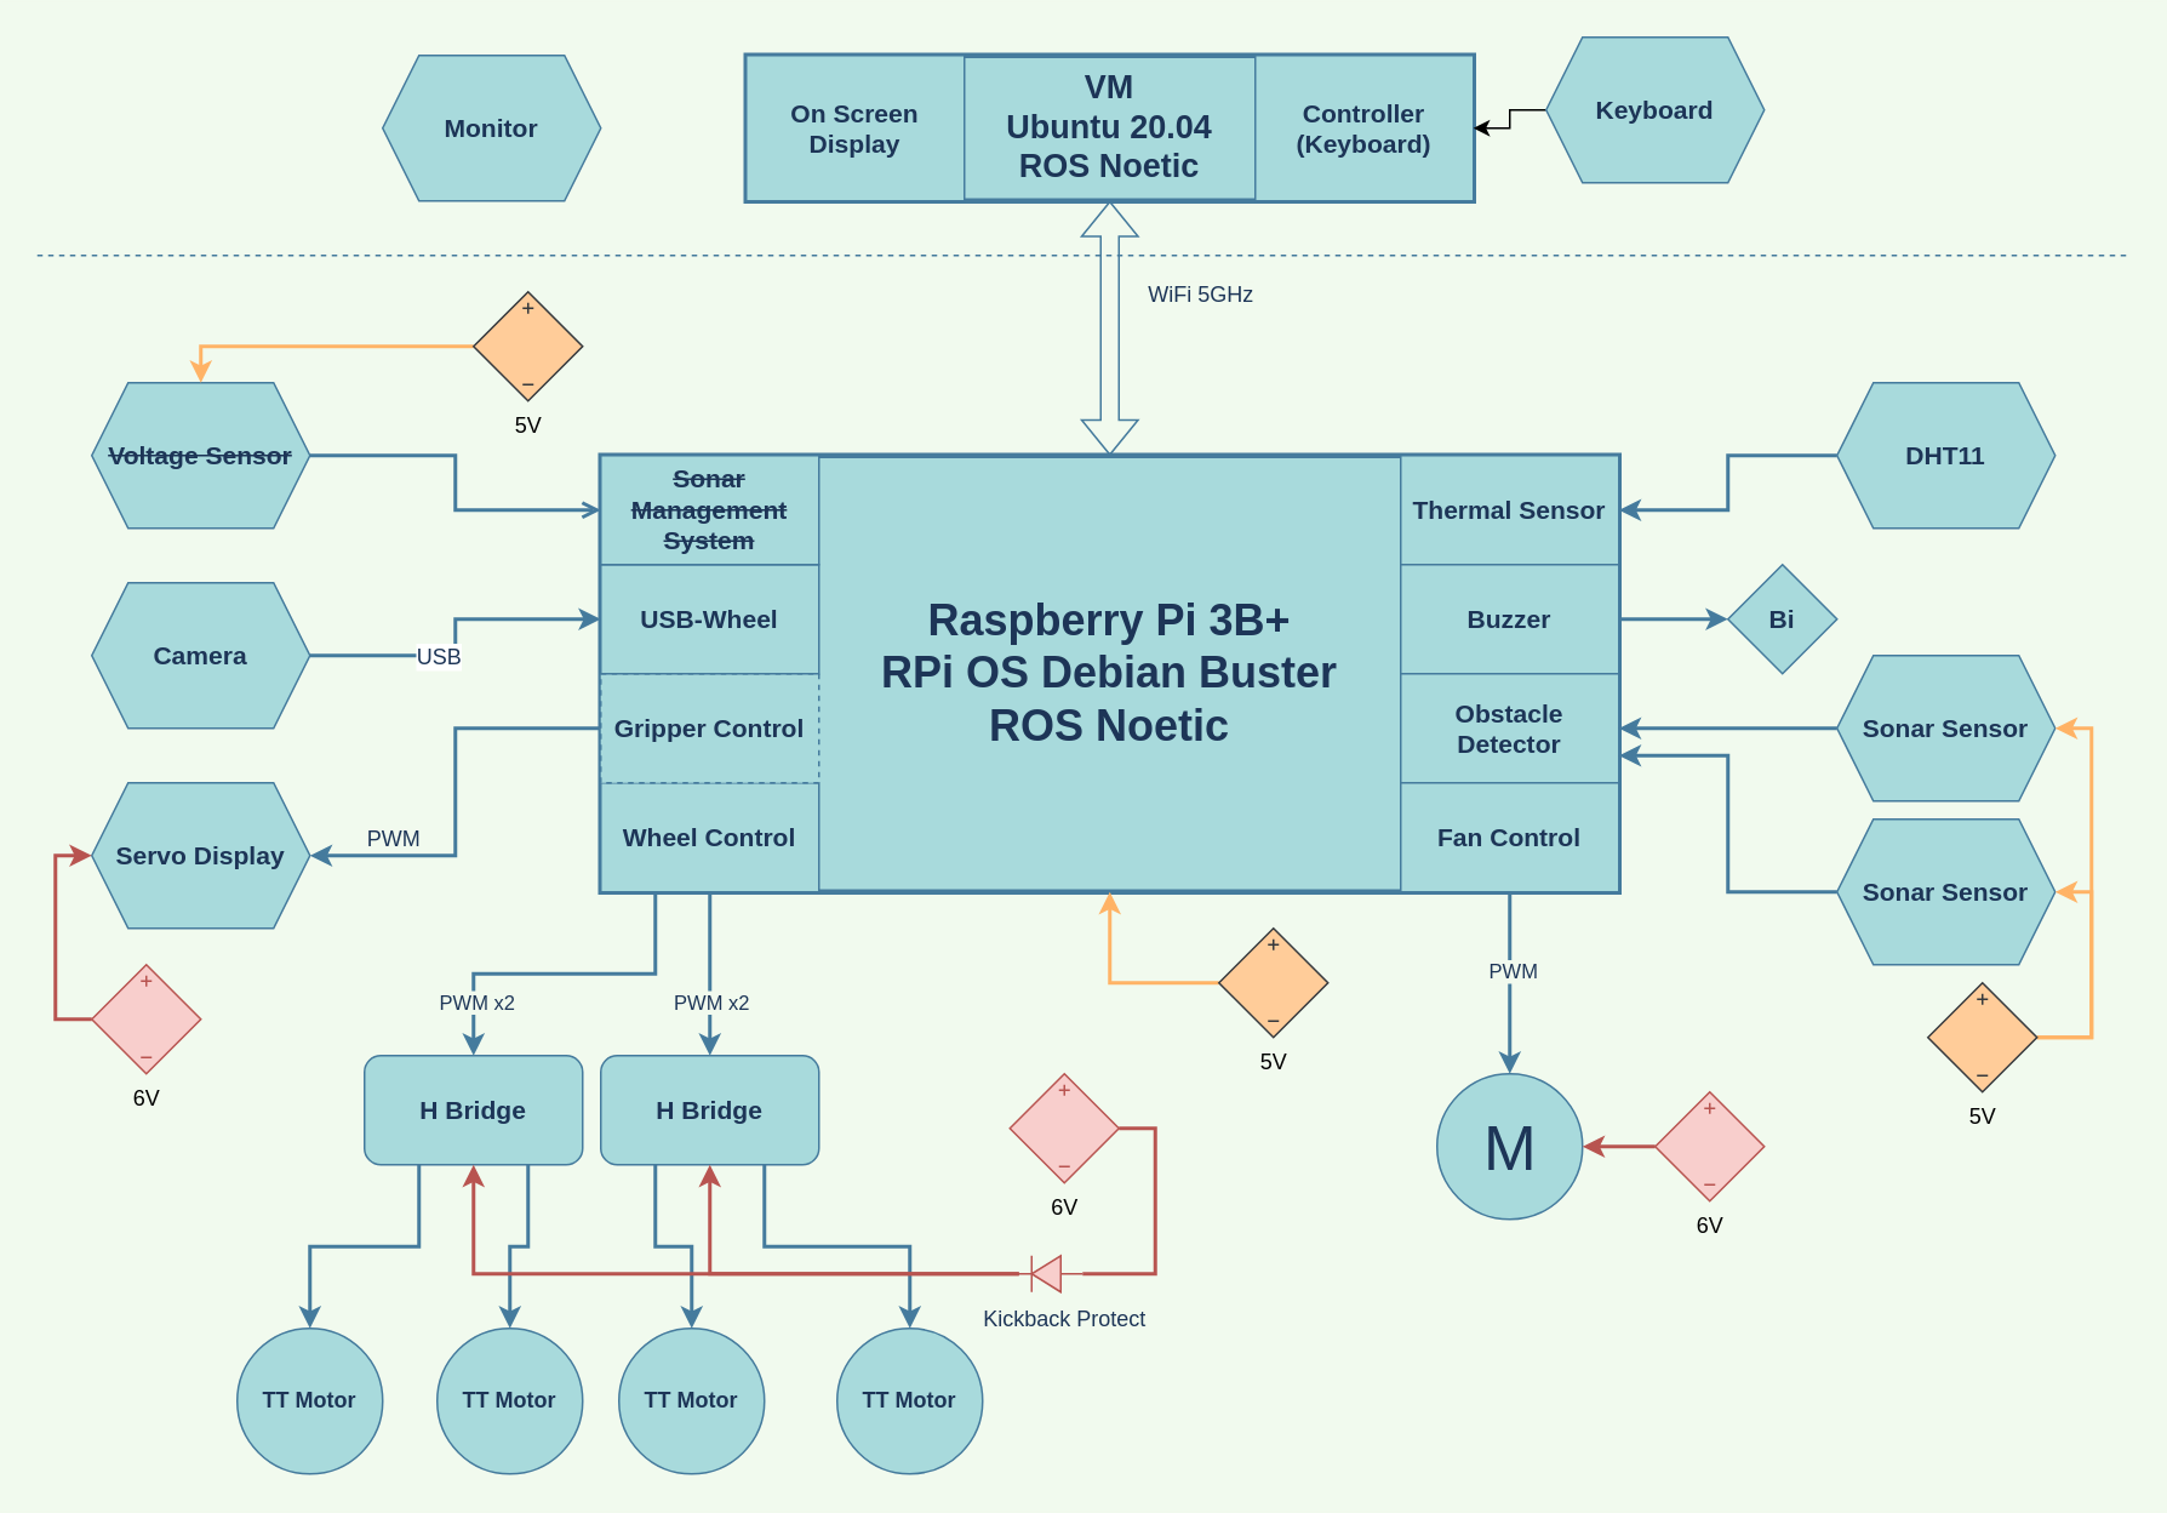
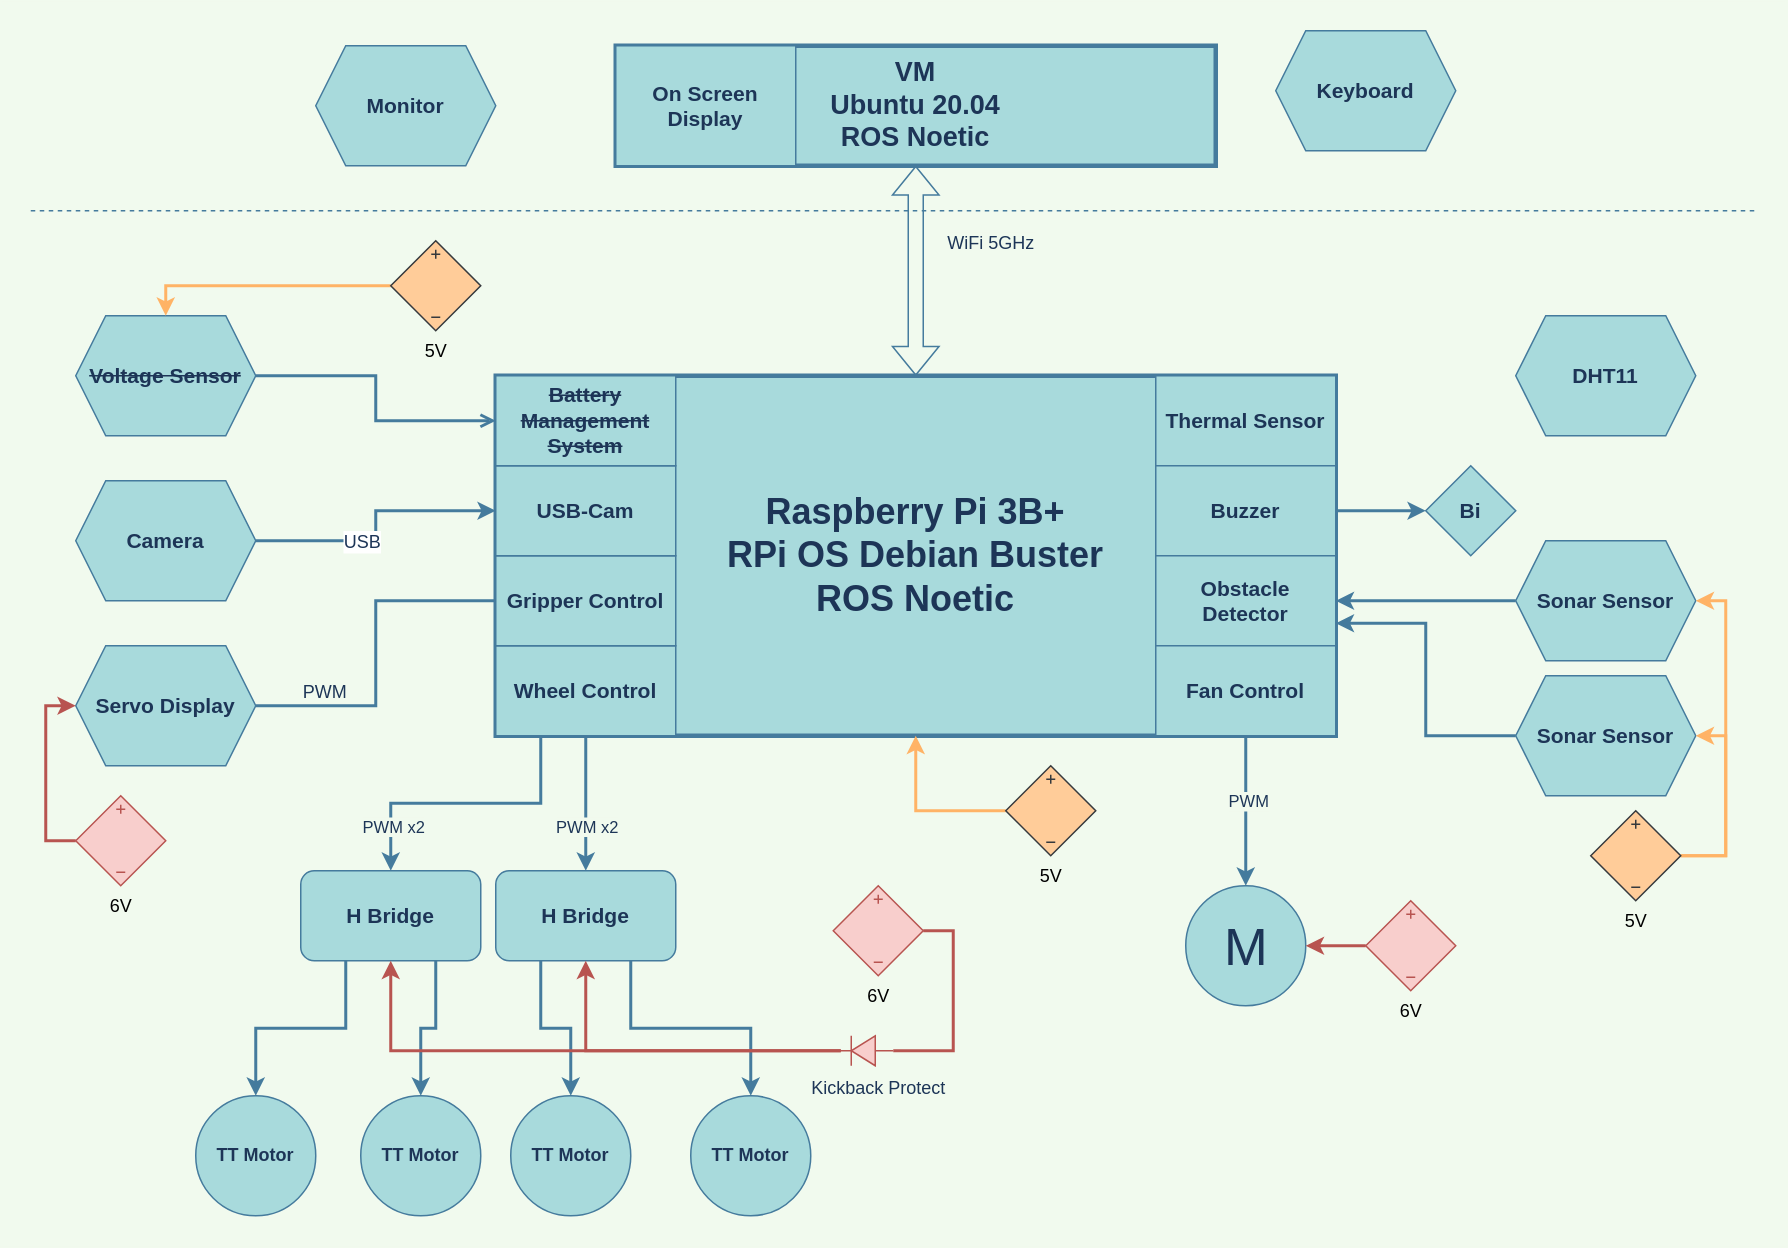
- <mxCell id="67" style="edgeStyle=orthogonalEdgeStyle;rounded=0;orthogonalLoop=1;jettySize=auto;html=1;exitX=0;exitY=0.5;exitDx=0;exitDy=0;entryX=1;entryY=0.5;entryDx=0;entryDy=0;" edge="1" parent="1" source="68" target="65"><mxGeometry relative="1" as="geometry" /></mxCell>
- <mxCell id="65" value="&lt;h3&gt;Controller (Keyboard)&lt;/h3&gt;" style="rounded=0;whiteSpace=wrap;html=1;strokeWidth=1;fillColor=#A8DADC;strokeColor=#457B9D;fontColor=#1D3557;" vertex="1" parent="1"><mxGeometry x="690" y="30" width="120" height="80" as="geometry" /></mxCell>
- <mxCell id="32" style="edgeStyle=orthogonalEdgeStyle;rounded=0;orthogonalLoop=1;jettySize=auto;html=1;exitX=0;exitY=0.5;exitDx=0;exitDy=0;entryX=1;entryY=0.5;entryDx=0;entryDy=0;strokeWidth=2;fontSize=12;labelBackgroundColor=#F1FAEE;strokeColor=#457B9D;fontColor=#1D3557;" parent="1" source="33" target="15" edge="1"><mxGeometry relative="1" as="geometry" /></mxCell>
- <mxCell id="14" value="&lt;h3&gt;&lt;strike&gt;Sonar Management System&lt;/strike&gt;&lt;/h3&gt;" style="rounded=0;whiteSpace=wrap;html=1;strokeWidth=1;fillColor=#A8DADC;strokeColor=#457B9D;fontColor=#1D3557;" parent="1" vertex="1"><mxGeometry x="330" y="250" width="120" height="60" as="geometry" /></mxCell>
+ <mxCell id="14" value="&lt;h3&gt;&lt;strike&gt;Battery Management System&lt;/strike&gt;&lt;/h3&gt;" style="rounded=0;whiteSpace=wrap;html=1;strokeWidth=1;fillColor=#A8DADC;strokeColor=#457B9D;fontColor=#1D3557;" parent="1" vertex="1"><mxGeometry x="330" y="250" width="120" height="60" as="geometry" /></mxCell>
- <mxCell id="13" value="&lt;h3&gt;USB-Wheel&lt;/h3&gt;" style="rounded=0;whiteSpace=wrap;html=1;strokeWidth=1;fillColor=#A8DADC;strokeColor=#457B9D;fontColor=#1D3557;" parent="1" vertex="1"><mxGeometry x="330" y="310" width="120" height="60" as="geometry" /></mxCell>
+ <mxCell id="13" value="&lt;h3&gt;USB-Cam&lt;/h3&gt;" style="rounded=0;whiteSpace=wrap;html=1;strokeWidth=1;fillColor=#A8DADC;strokeColor=#457B9D;fontColor=#1D3557;" parent="1" vertex="1"><mxGeometry x="330" y="310" width="120" height="60" as="geometry" /></mxCell>
- <mxCell id="12" value="&lt;h3&gt;Gripper Control&lt;/h3&gt;" style="rounded=0;whiteSpace=wrap;html=1;strokeWidth=1;fillColor=#A8DADC;strokeColor=#457B9D;fontColor=#1D3557;dashed=1;" parent="1" vertex="1"><mxGeometry x="330" y="370" width="120" height="60" as="geometry" /></mxCell>
+ <mxCell id="12" value="&lt;h3&gt;Gripper Control&lt;/h3&gt;" style="rounded=0;whiteSpace=wrap;html=1;strokeWidth=1;fillColor=#A8DADC;strokeColor=#457B9D;fontColor=#1D3557;" parent="1" vertex="1"><mxGeometry x="330" y="370" width="120" height="60" as="geometry" /></mxCell>
- <mxCell id="10" style="edgeStyle=orthogonalEdgeStyle;rounded=0;orthogonalLoop=1;jettySize=auto;html=1;exitX=0;exitY=0.5;exitDx=0;exitDy=0;entryX=1;entryY=0.5;entryDx=0;entryDy=0;strokeWidth=2;fontSize=12;labelBackgroundColor=#F1FAEE;strokeColor=#457B9D;fontColor=#1D3557;" parent="1" source="12" target="28" edge="1"><mxGeometry relative="1" as="geometry" /></mxCell>
+ <mxCell id="10" style="edgeStyle=orthogonalEdgeStyle;rounded=0;orthogonalLoop=1;jettySize=auto;html=1;exitX=0;exitY=0.5;exitDx=0;exitDy=0;entryX=1;entryY=0.5;entryDx=0;entryDy=0;strokeWidth=2;fontSize=12;labelBackgroundColor=#F1FAEE;strokeColor=#457B9D;fontColor=#1D3557;endArrow=none;" parent="1" source="12" target="28" edge="1"><mxGeometry relative="1" as="geometry" /></mxCell>
